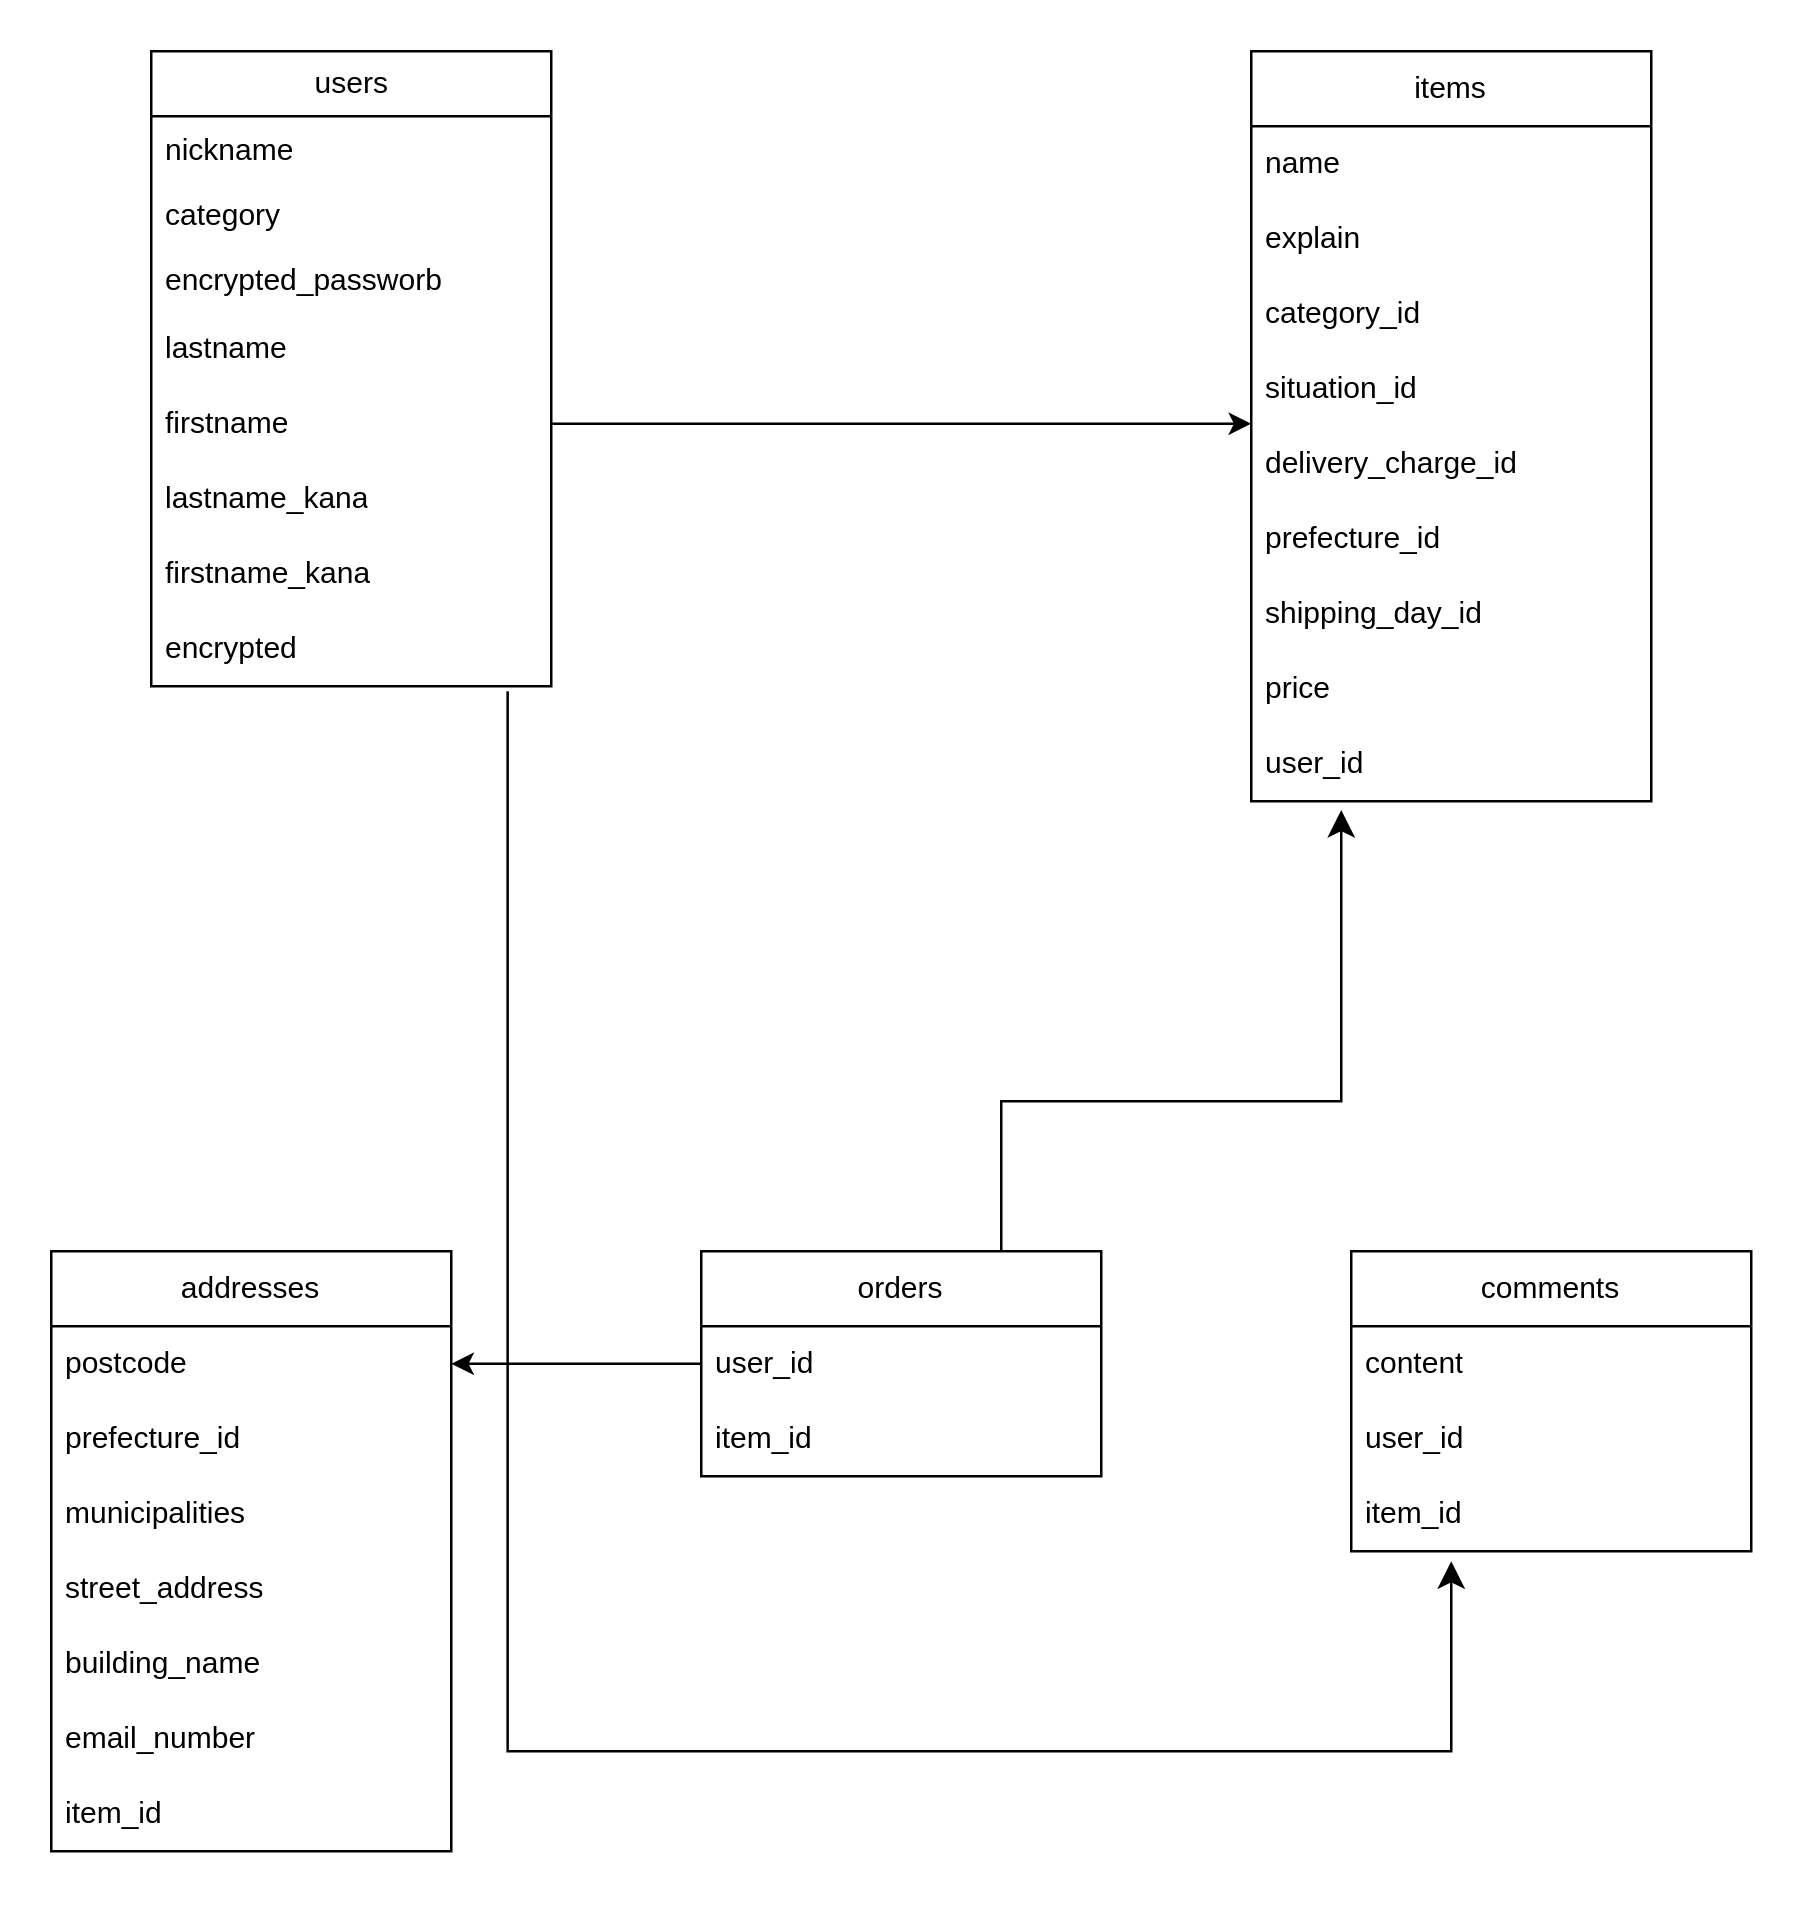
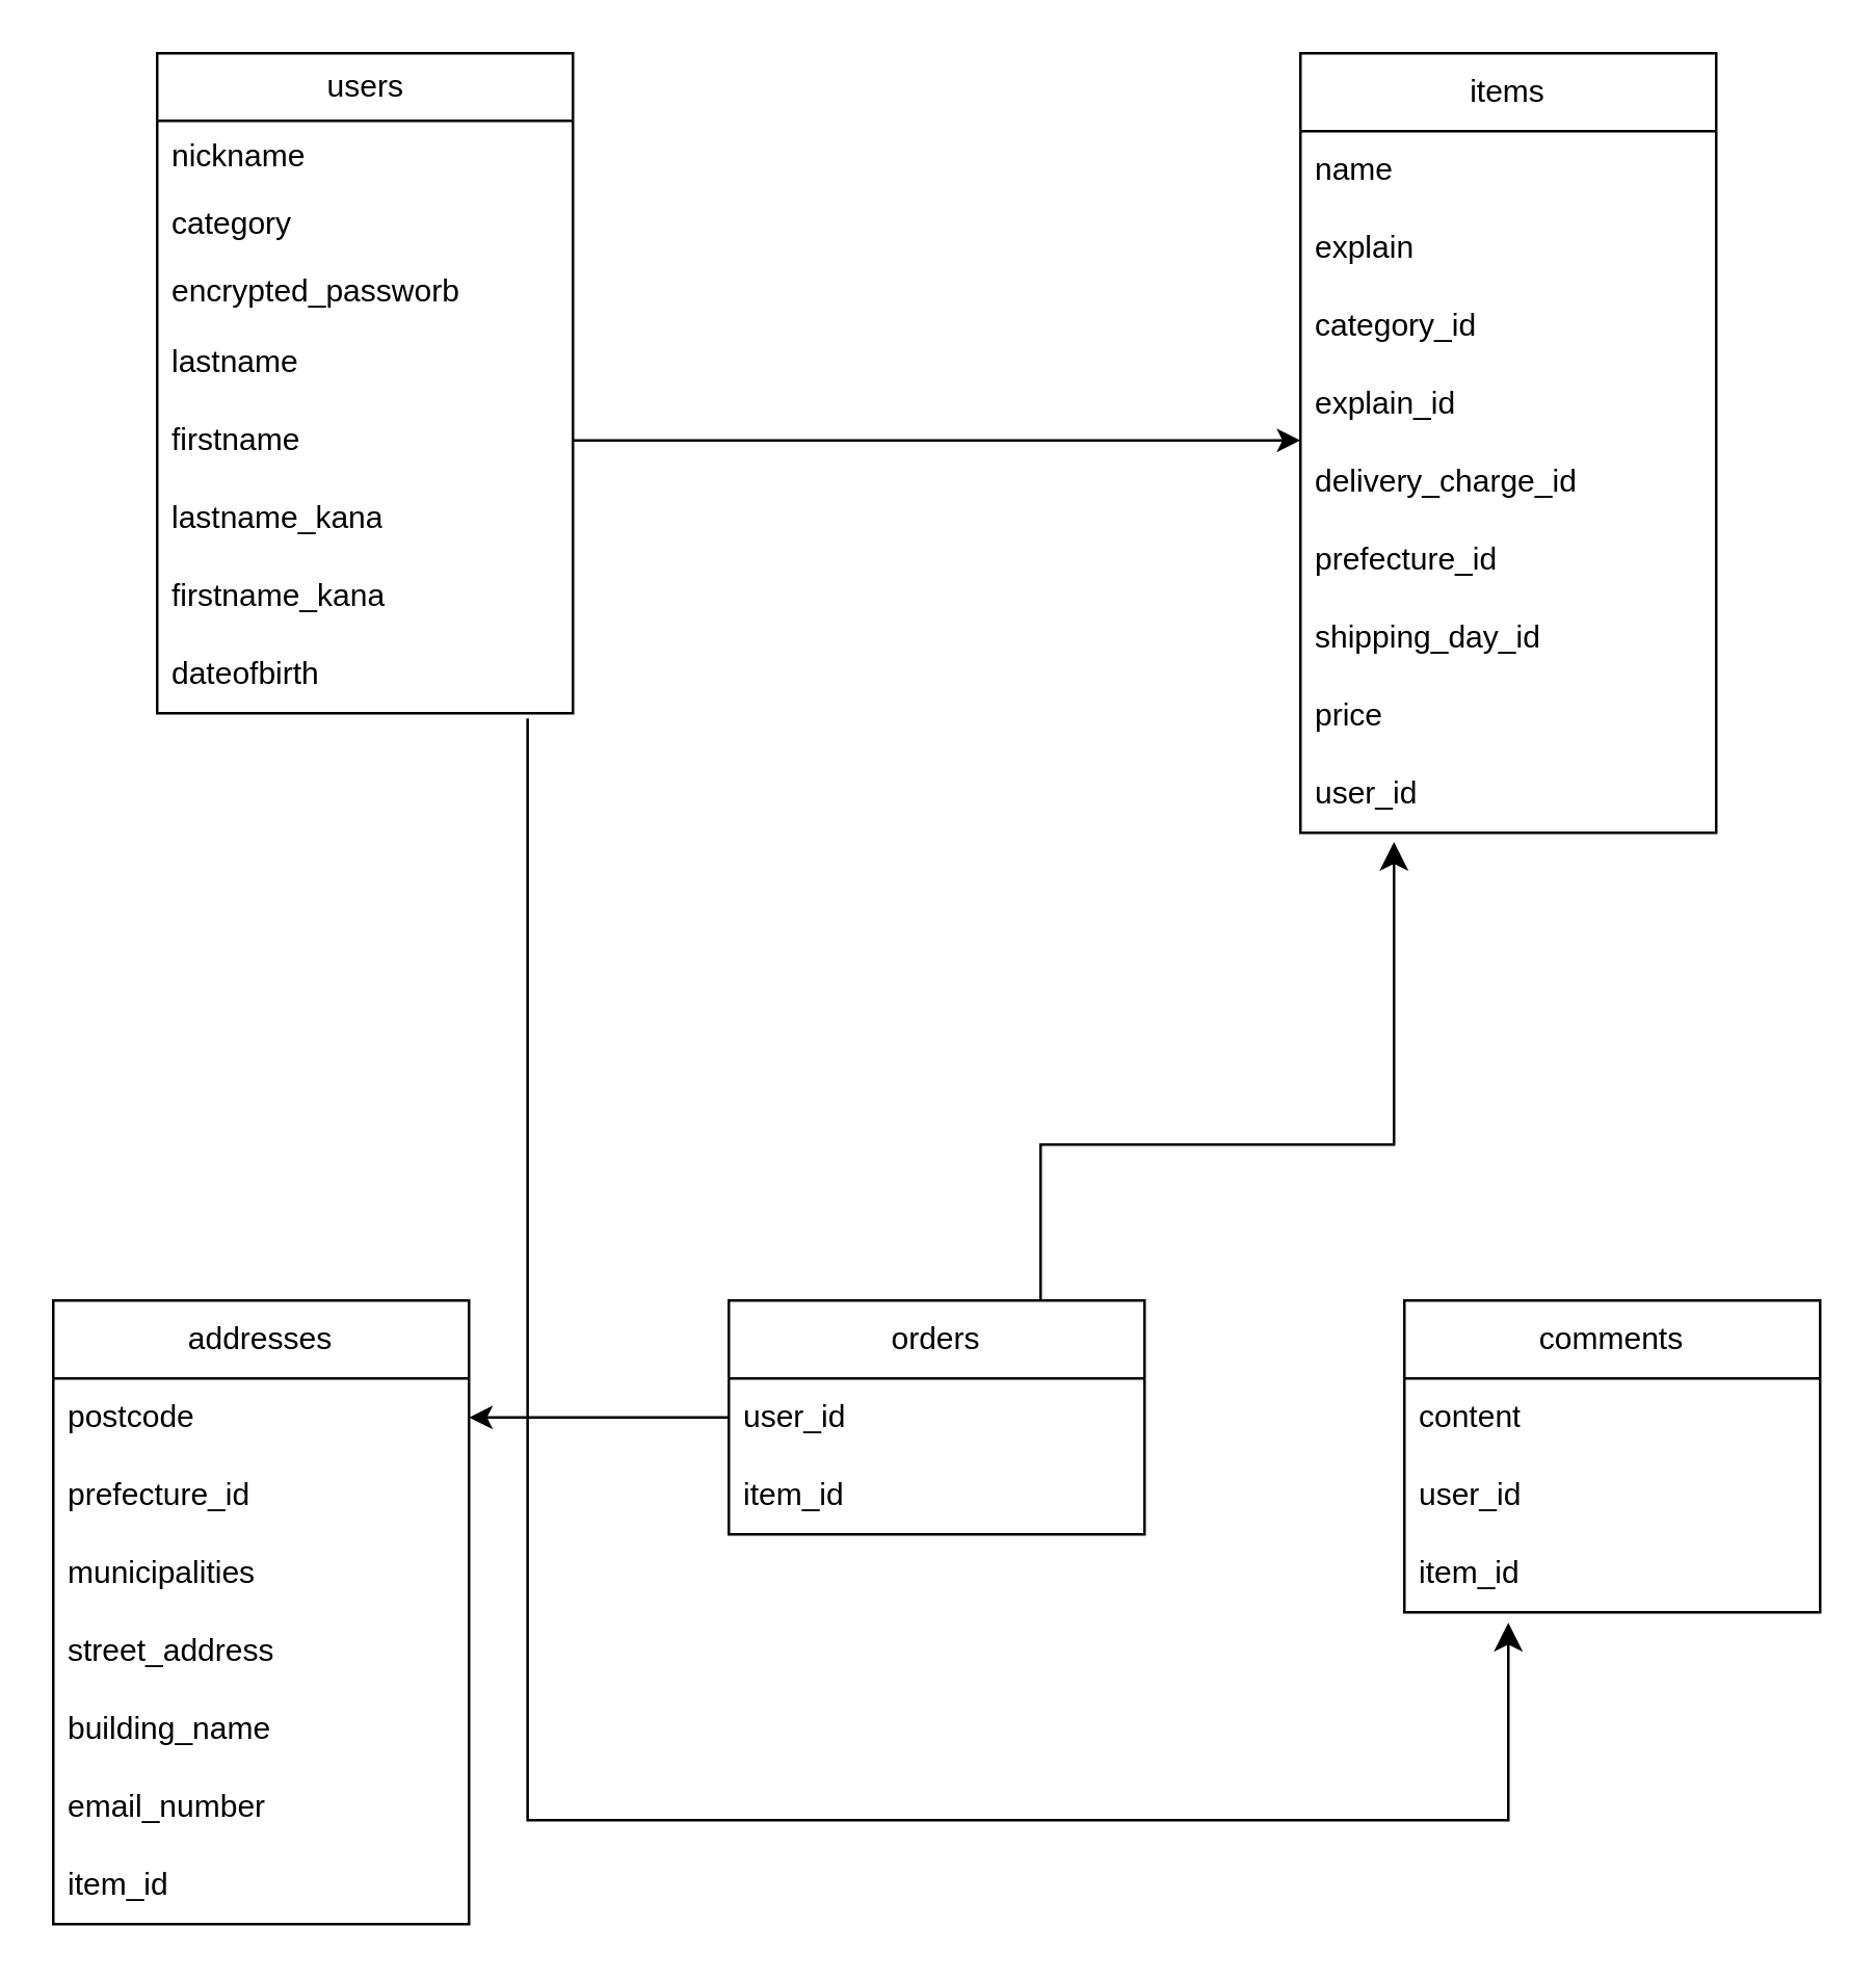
- <mxCell id="15" value="situation_id" style="text;strokeColor=none;fillColor=none;align=left;verticalAlign=middle;spacingLeft=4;spacingRight=4;overflow=hidden;points=[[0,0.5],[1,0.5]];portConstraint=eastwest;rotatable=0;whiteSpace=wrap;html=1;" parent="11" vertex="1"><mxGeometry y="120" width="160" height="30" as="geometry" /></mxCell>
+ <mxCell id="15" value="explain_id" style="text;strokeColor=none;fillColor=none;align=left;verticalAlign=middle;spacingLeft=4;spacingRight=4;overflow=hidden;points=[[0,0.5],[1,0.5]];portConstraint=eastwest;rotatable=0;whiteSpace=wrap;html=1;" parent="11" vertex="1"><mxGeometry y="120" width="160" height="30" as="geometry" /></mxCell>
- <mxCell id="10" value="encrypted" style="text;strokeColor=none;fillColor=none;align=left;verticalAlign=middle;spacingLeft=4;spacingRight=4;overflow=hidden;points=[[0,0.5],[1,0.5]];portConstraint=eastwest;rotatable=0;whiteSpace=wrap;html=1;" parent="2" vertex="1"><mxGeometry y="224" width="160" height="30" as="geometry" /></mxCell>
+ <mxCell id="10" value="dateofbirth" style="text;strokeColor=none;fillColor=none;align=left;verticalAlign=middle;spacingLeft=4;spacingRight=4;overflow=hidden;points=[[0,0.5],[1,0.5]];portConstraint=eastwest;rotatable=0;whiteSpace=wrap;html=1;" parent="2" vertex="1"><mxGeometry y="224" width="160" height="30" as="geometry" /></mxCell>
